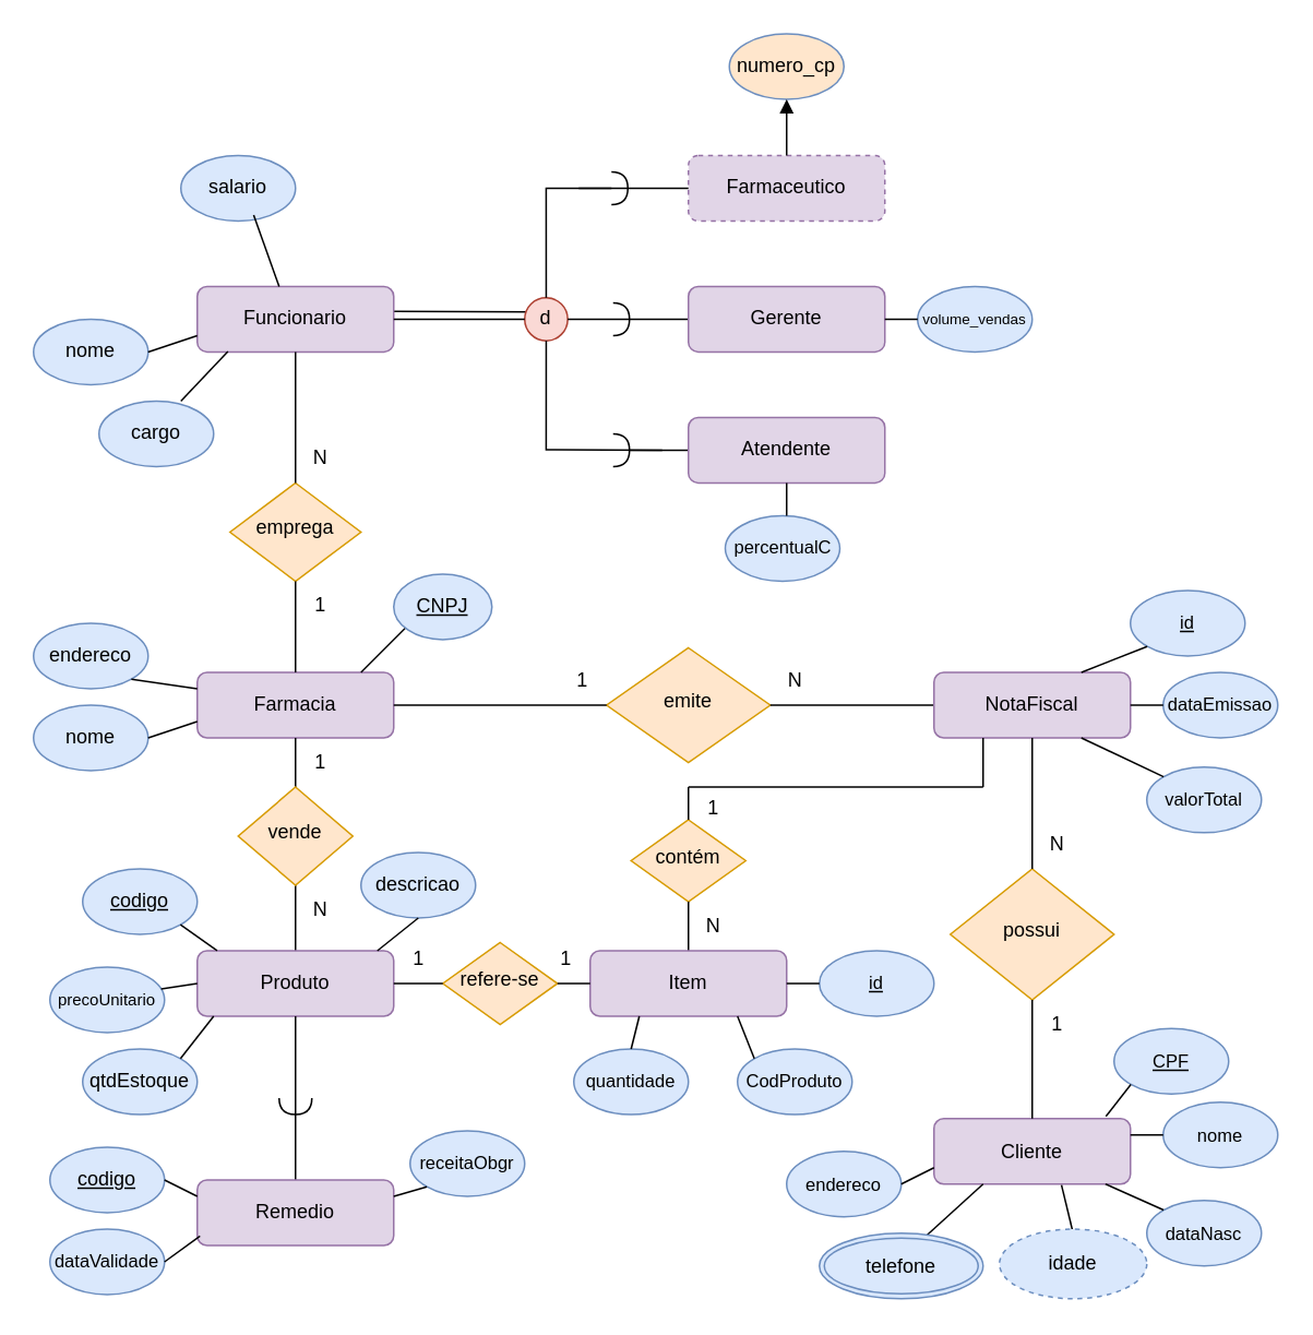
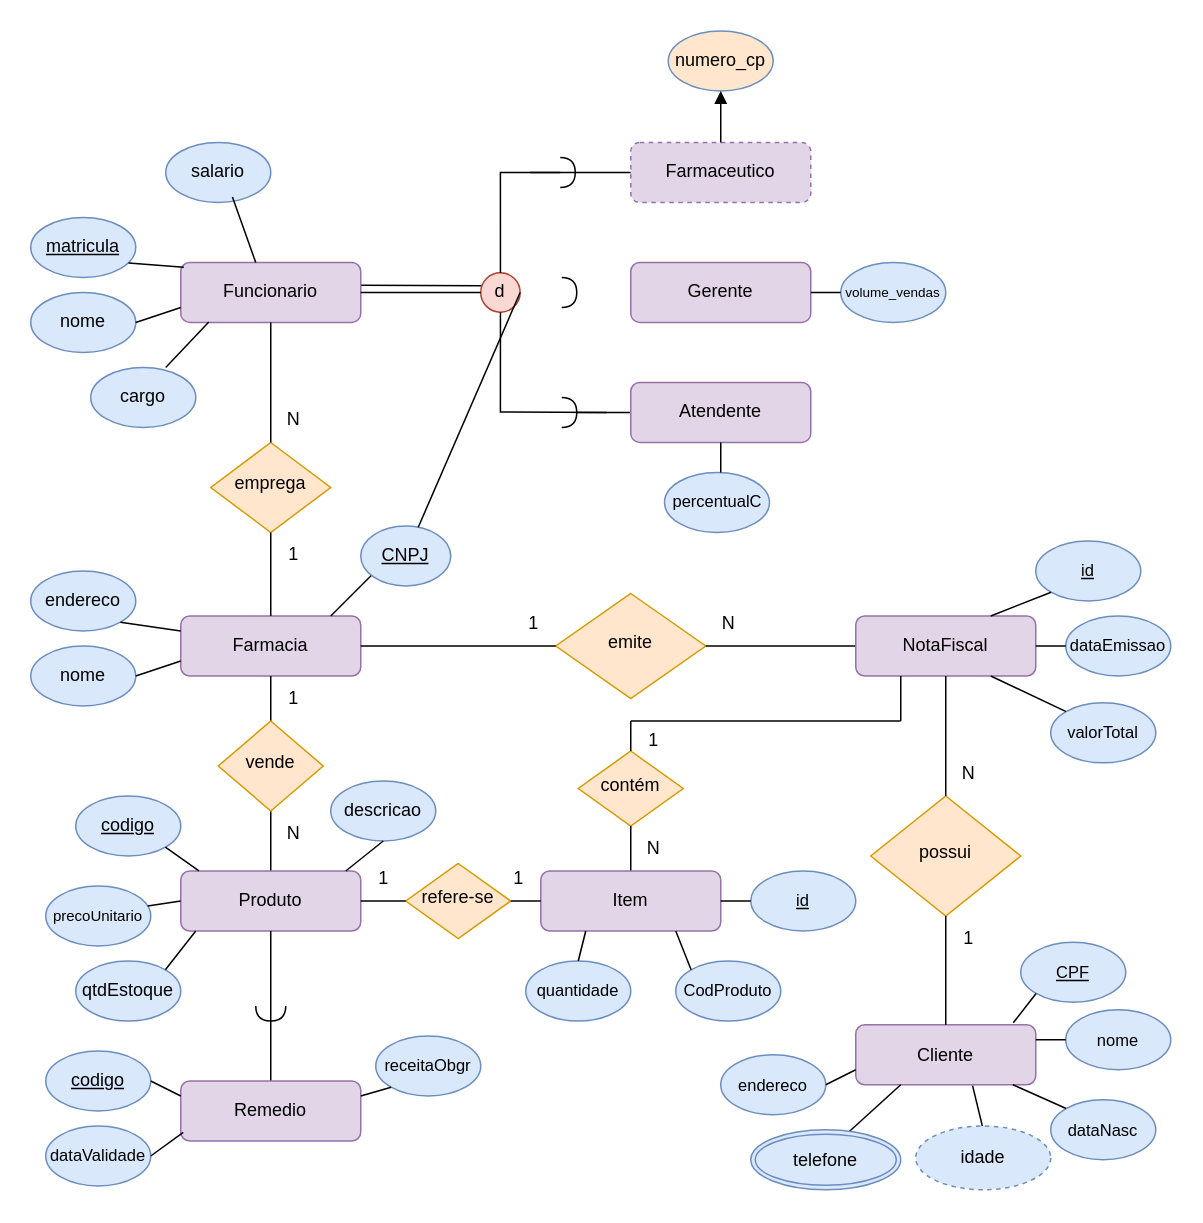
+ <mxCell id="12" value="&lt;u&gt;matricula&lt;/u&gt;" style="ellipse;whiteSpace=wrap;html=1;fillColor=#dae8fc;strokeColor=#6c8ebf;" parent="1" vertex="1"><mxGeometry x="20" y="144.32" width="70" height="40" as="geometry" /></mxCell>
+ <mxCell id="16" value="" style="endArrow=none;html=1;rounded=0;exitX=0.931;exitY=0.76;exitDx=0;exitDy=0;exitPerimeter=0;entryX=0.017;entryY=0.08;entryDx=0;entryDy=0;entryPerimeter=0;" parent="1" source="12" target="4" edge="1"><mxGeometry width="50" height="50" relative="1" as="geometry"><mxPoint x="320" y="174.32" as="sourcePoint" /><mxPoint x="370" y="124.32" as="targetPoint" /></mxGeometry></mxCell>
- <mxCell id="22" value="" style="endArrow=none;html=1;rounded=0;exitX=1;exitY=0.5;exitDx=0;exitDy=0;entryX=0;entryY=0.5;entryDx=0;entryDy=0;" parent="1" source="21" target="26" edge="1"><mxGeometry width="50" height="50" relative="1" as="geometry"><mxPoint x="300" y="174.32" as="sourcePoint" /><mxPoint x="400" y="194.32" as="targetPoint" /></mxGeometry></mxCell>
+ <mxCell id="22" value="" style="endArrow=none;html=1;rounded=0;exitX=1;exitY=0.5;exitDx=0;exitDy=0;" parent="1" source="21" target="7" edge="1"><mxGeometry width="50" height="50" relative="1" as="geometry"><mxPoint x="300" y="174.32" as="sourcePoint" /><mxPoint x="400" y="194.32" as="targetPoint" /></mxGeometry></mxCell>
